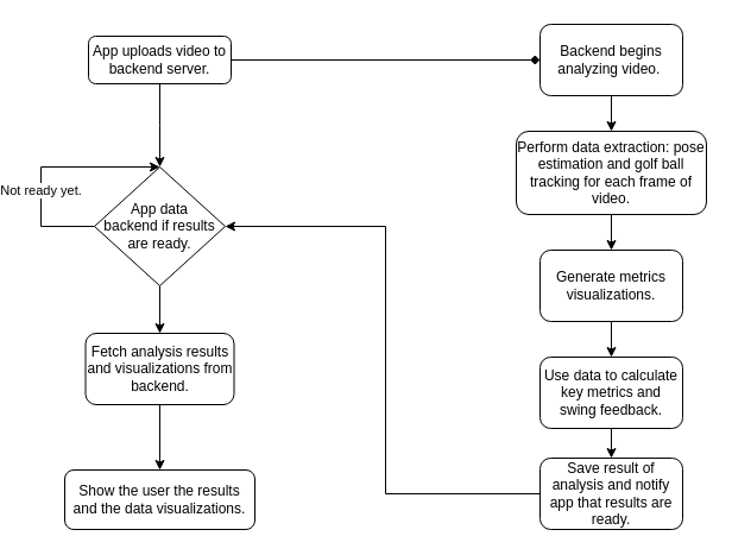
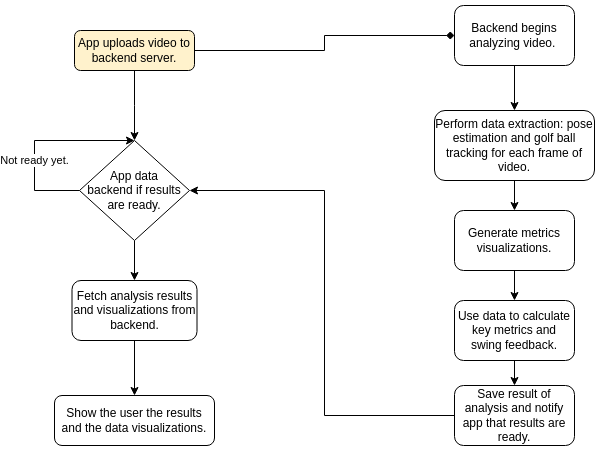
- <mxCell id="4" value="App uploads video to backend server." style="rounded=1;whiteSpace=wrap;html=1;fontSize=12;glass=0;strokeWidth=1;shadow=0;" parent="1" vertex="1"><mxGeometry x="60" y="30" width="120" height="40" as="geometry" /></mxCell>
+ <mxCell id="4" value="App uploads video to backend server." style="rounded=1;whiteSpace=wrap;html=1;fontSize=12;glass=0;strokeWidth=1;shadow=0;fillColor=#fff2cc;" parent="1" vertex="1"><mxGeometry x="60" y="30" width="120" height="40" as="geometry" /></mxCell>
- <mxCell id="6" value="Backend begins analyzing video.&amp;nbsp;" style="whiteSpace=wrap;html=1;rounded=1;glass=0;strokeWidth=1;shadow=0;" vertex="1" parent="1"><mxGeometry x="440" y="20" width="120" height="60" as="geometry" /></mxCell>
+ <mxCell id="6" value="Backend begins analyzing video.&amp;nbsp;" style="whiteSpace=wrap;html=1;rounded=1;glass=0;strokeWidth=1;shadow=0;" vertex="1" parent="1"><mxGeometry x="440" y="5" width="120" height="60" as="geometry" /></mxCell>
